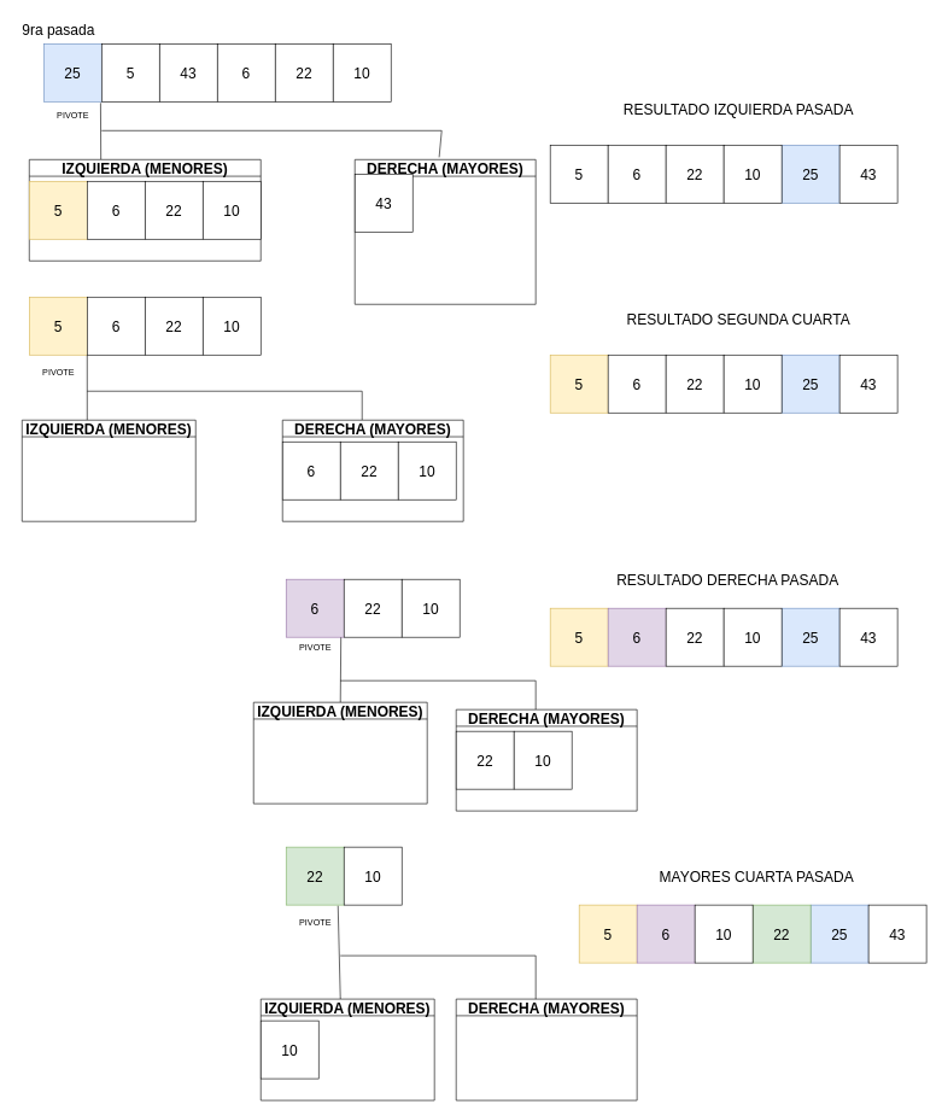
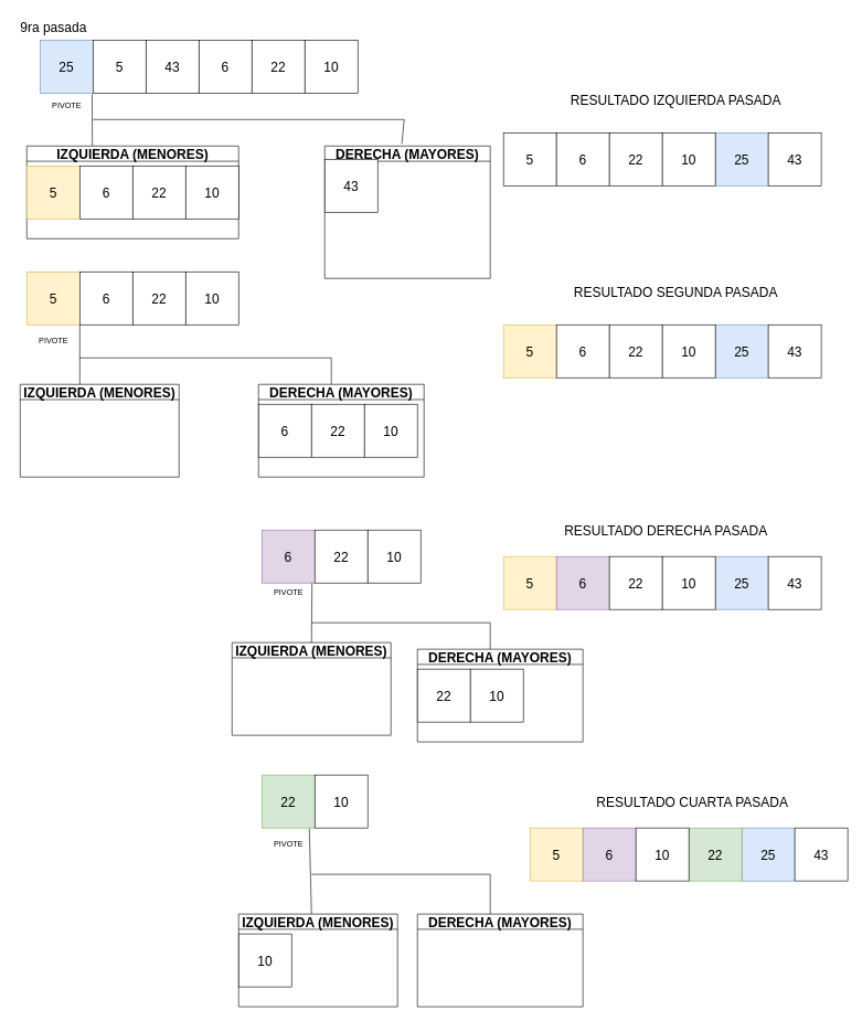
- <mxCell id="46" value="RESULTADO SEGUNDA CUARTA" style="text;html=1;resizable=0;autosize=1;align=center;verticalAlign=middle;points=[];fillColor=none;strokeColor=none;rounded=0;fontSize=20;" vertex="1" parent="1"><mxGeometry x="855" y="420" width="330" height="40" as="geometry" /></mxCell>
+ <mxCell id="46" value="RESULTADO SEGUNDA PASADA" style="text;html=1;resizable=0;autosize=1;align=center;verticalAlign=middle;points=[];fillColor=none;strokeColor=none;rounded=0;fontSize=20;" vertex="1" parent="1"><mxGeometry x="855" y="420" width="330" height="40" as="geometry" /></mxCell>
- <mxCell id="80" value="MAYORES CUARTA PASADA" style="text;html=1;resizable=0;autosize=1;align=center;verticalAlign=middle;points=[];fillColor=none;strokeColor=none;rounded=0;fontSize=20;" vertex="1" parent="1"><mxGeometry x="890" y="1190" width="310" height="40" as="geometry" /></mxCell>
+ <mxCell id="80" value="RESULTADO CUARTA PASADA" style="text;html=1;resizable=0;autosize=1;align=center;verticalAlign=middle;points=[];fillColor=none;strokeColor=none;rounded=0;fontSize=20;" vertex="1" parent="1"><mxGeometry x="890" y="1190" width="310" height="40" as="geometry" /></mxCell>
